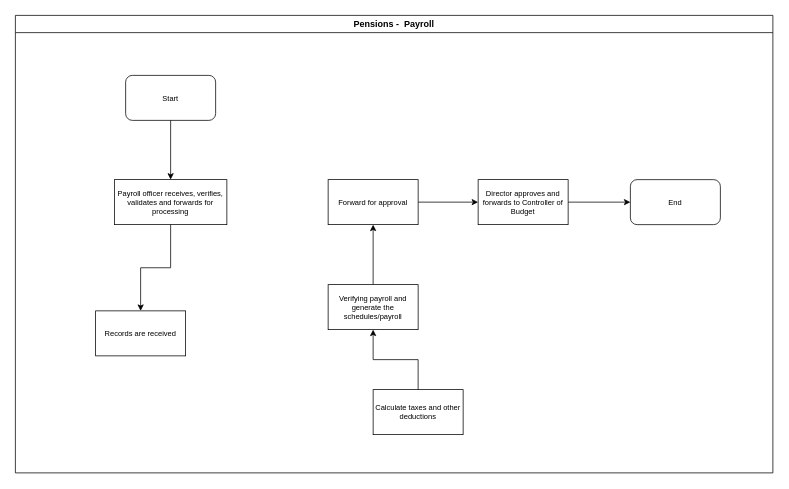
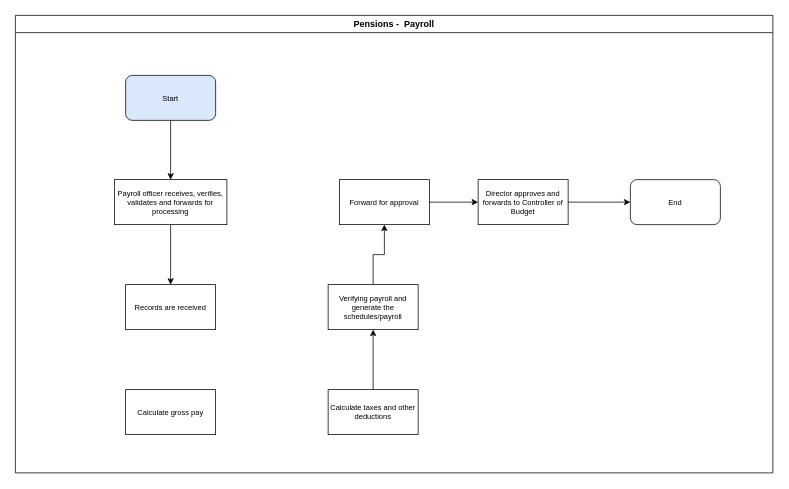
- <mxCell id="3" value="Start" style="rounded=1;whiteSpace=wrap;html=1;fontSize=10;" vertex="1" parent="2"><mxGeometry x="147" y="80" width="120" height="60" as="geometry" /></mxCell>
+ <mxCell id="3" value="Start" style="rounded=1;whiteSpace=wrap;html=1;fontSize=10;fillColor=#dae8fc;" vertex="1" parent="2"><mxGeometry x="147" y="80" width="120" height="60" as="geometry" /></mxCell>
- <mxCell id="15" value="Forward for approval" style="whiteSpace=wrap;html=1;rounded=0;fontSize=10;" vertex="1" parent="1"><mxGeometry x="437" y="239" width="120" height="60" as="geometry" /></mxCell>
+ <mxCell id="15" value="Forward for approval" style="whiteSpace=wrap;html=1;rounded=0;fontSize=10;" vertex="1" parent="1"><mxGeometry x="452" y="239" width="120" height="60" as="geometry" /></mxCell>
- <mxCell id="8" value="Records are received" style="whiteSpace=wrap;html=1;rounded=0;fontSize=10;" vertex="1" parent="1"><mxGeometry x="127" y="414" width="120" height="60" as="geometry" /></mxCell>
+ <mxCell id="8" value="Records are received" style="whiteSpace=wrap;html=1;rounded=0;fontSize=10;" vertex="1" parent="1"><mxGeometry x="167" y="379" width="120" height="60" as="geometry" /></mxCell>
+ <mxCell id="10" value="Calculate gross pay" style="whiteSpace=wrap;html=1;rounded=0;fontSize=10;" vertex="1" parent="1"><mxGeometry x="167" y="519" width="120" height="60" as="geometry" /></mxCell>
- <mxCell id="6" value="Calculate taxes and other deductions" style="whiteSpace=wrap;html=1;rounded=0;fontSize=10;" vertex="1" parent="2"><mxGeometry x="477" y="499" width="120" height="60" as="geometry" /></mxCell>
+ <mxCell id="6" value="Calculate taxes and other deductions" style="whiteSpace=wrap;html=1;rounded=0;fontSize=10;" vertex="1" parent="2"><mxGeometry x="417" y="499" width="120" height="60" as="geometry" /></mxCell>
